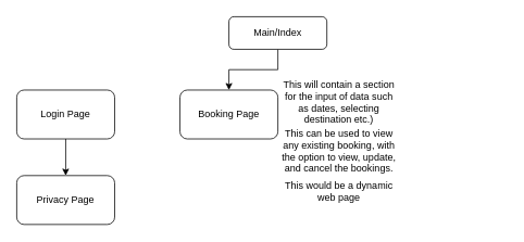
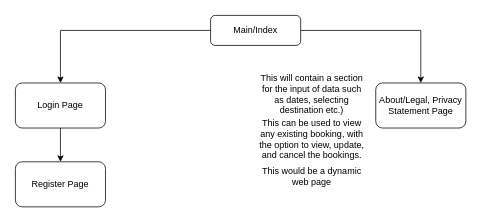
+ <mxCell id="3" style="edgeStyle=orthogonalEdgeStyle;rounded=0;orthogonalLoop=1;jettySize=auto;html=1;" parent="1" source="5" target="9" edge="1"><mxGeometry relative="1" as="geometry" /></mxCell>
+ <mxCell id="4" style="edgeStyle=orthogonalEdgeStyle;rounded=0;orthogonalLoop=1;jettySize=auto;html=1;" parent="1" source="5" target="11" edge="1"><mxGeometry relative="1" as="geometry" /></mxCell>
- <mxCell id="2" value="" style="edgeStyle=orthogonalEdgeStyle;rounded=0;orthogonalLoop=1;jettySize=auto;html=1;" parent="1" source="5" target="6" edge="1"><mxGeometry relative="1" as="geometry" /></mxCell>
- <mxCell id="6" value="Booking Page" style="rounded=1;whiteSpace=wrap;html=1;" parent="1" vertex="1"><mxGeometry x="220" y="110" width="120" height="60" as="geometry" /></mxCell>
+ <mxCell id="11" value="About/Legal, Privacy Statement Page" style="rounded=1;whiteSpace=wrap;html=1;" parent="1" vertex="1"><mxGeometry x="500" y="110" width="120" height="60" as="geometry" /></mxCell>
- <mxCell id="13" value="Privacy Page" style="rounded=1;whiteSpace=wrap;html=1;" vertex="1" parent="1"><mxGeometry x="20" y="215" width="120" height="60" as="geometry" /></mxCell>
+ <mxCell id="13" value="Register Page" style="rounded=1;whiteSpace=wrap;html=1;" vertex="1" parent="1"><mxGeometry x="20" y="215" width="120" height="60" as="geometry" /></mxCell>
